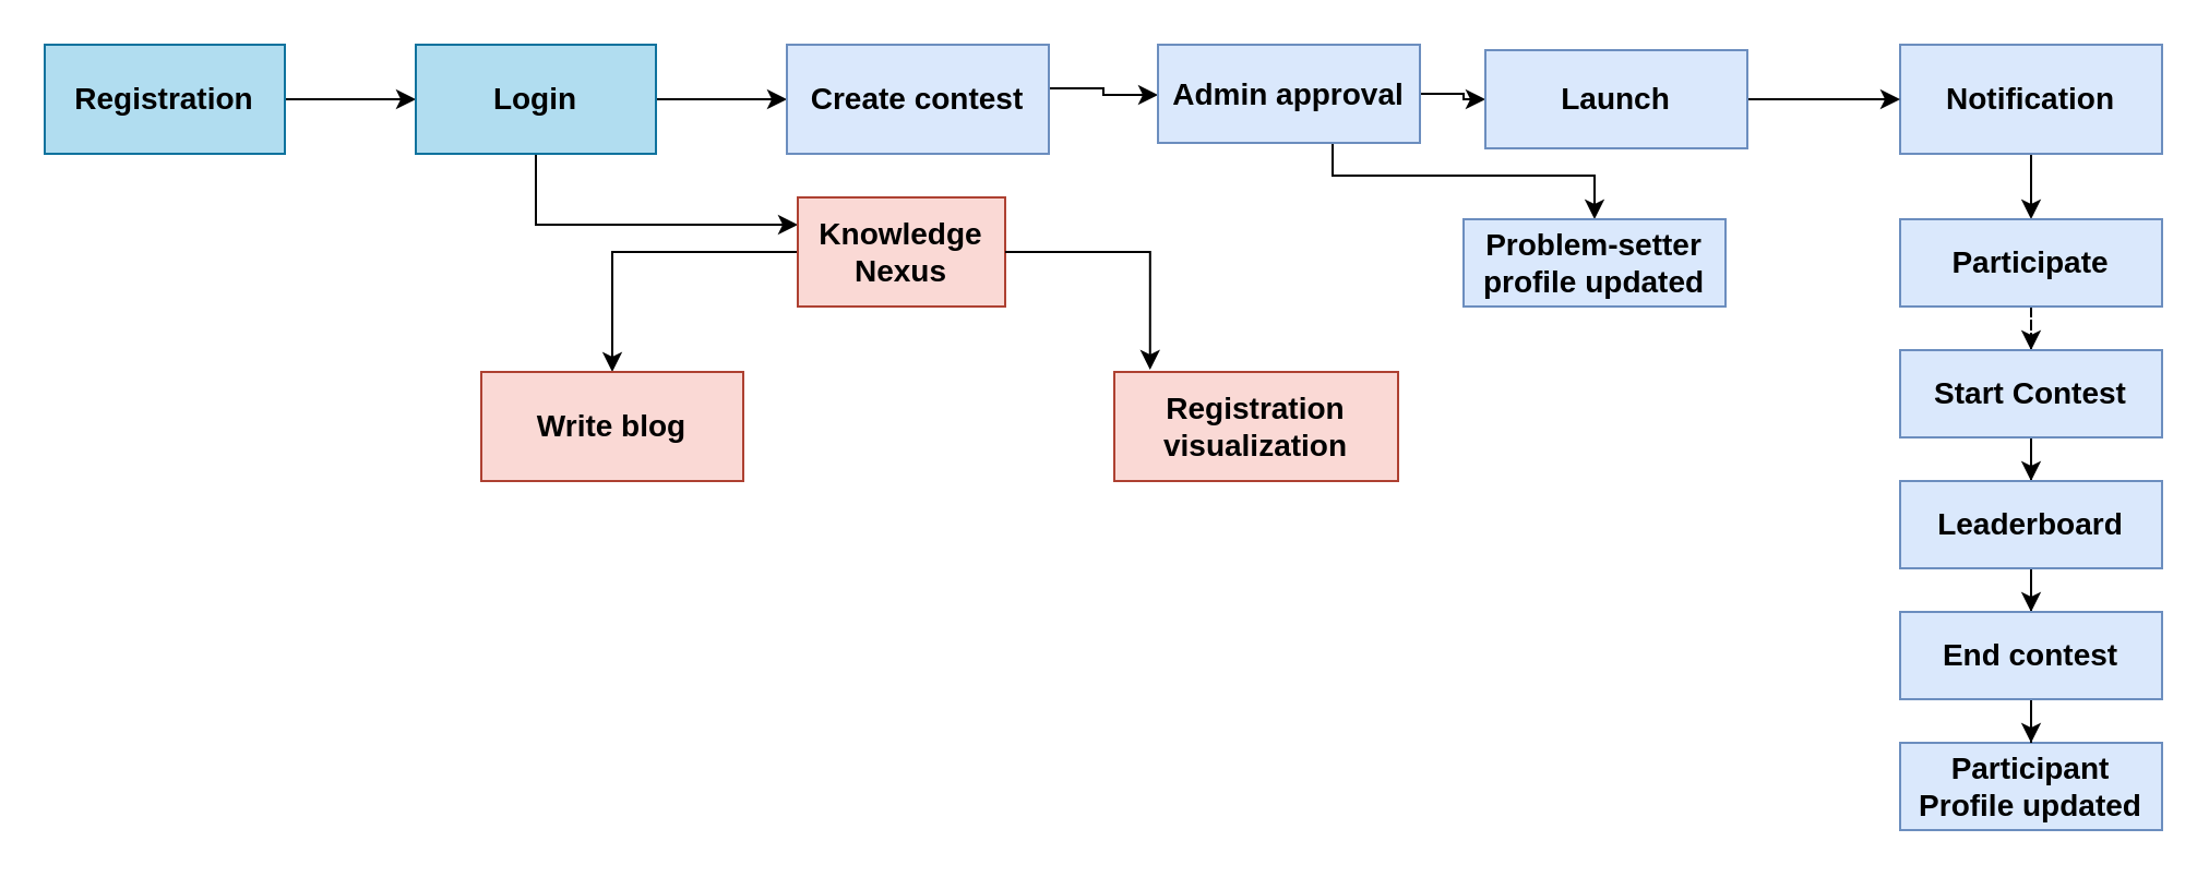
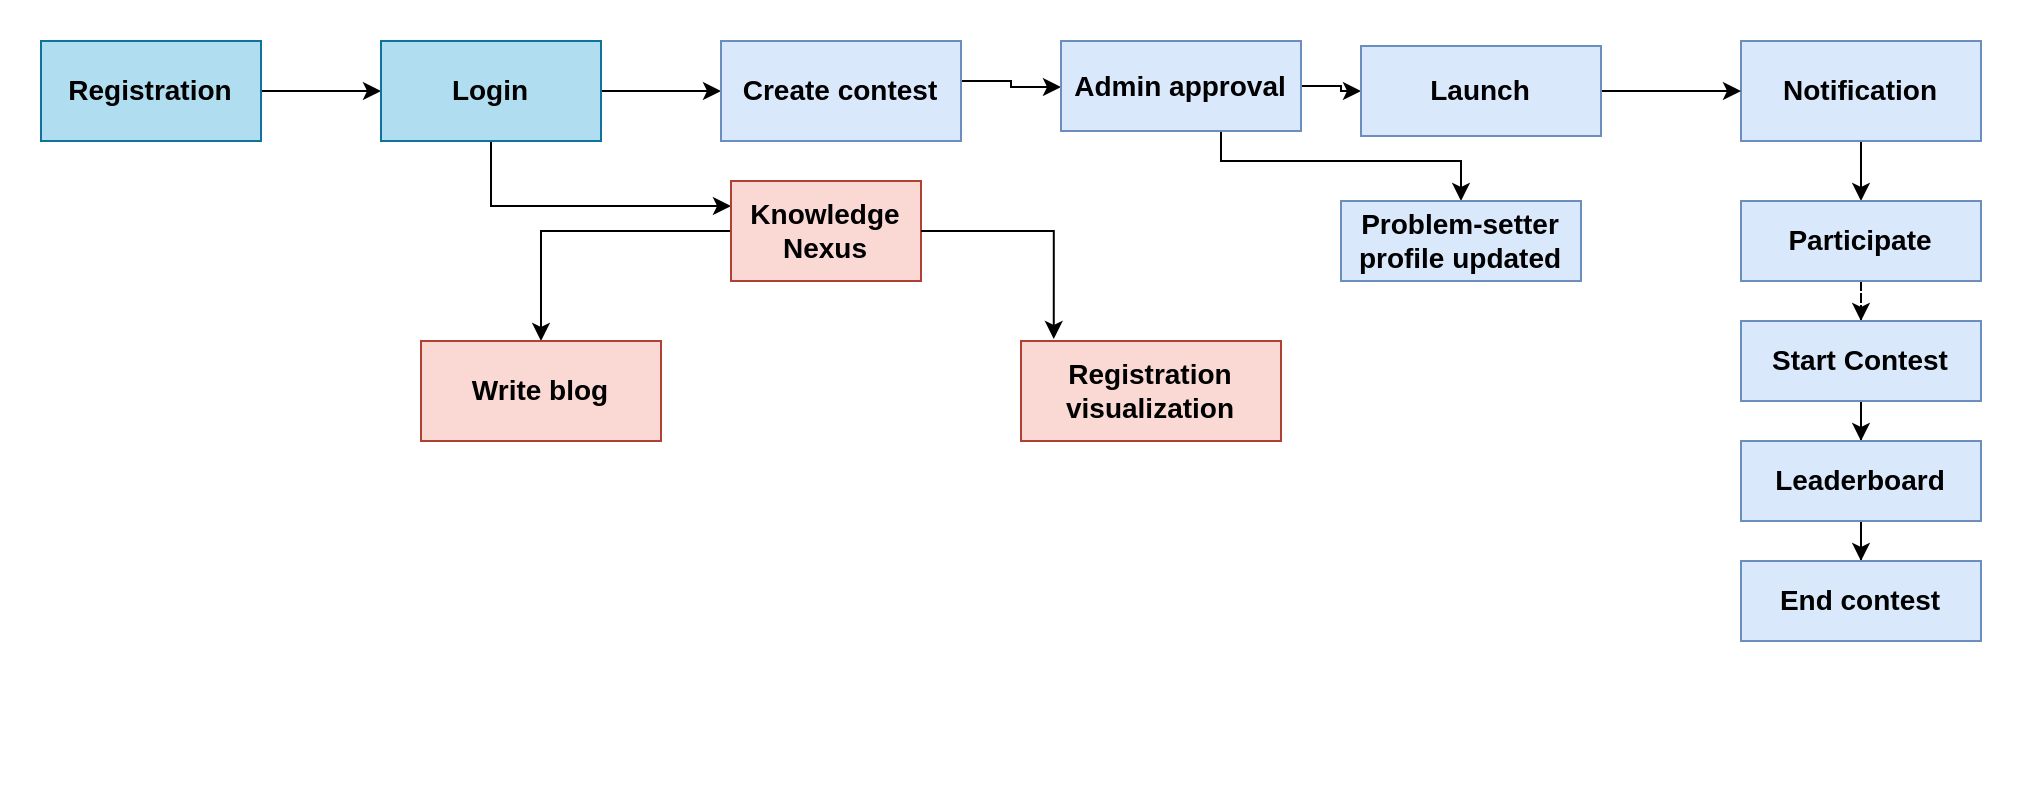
- <mxCell id="28" value="&lt;font style=&quot;font-size: 14px;&quot;&gt;&lt;b&gt;Write blog&lt;/b&gt;&lt;/font&gt;" style="rounded=0;whiteSpace=wrap;html=1;fillColor=#fad9d5;strokeColor=#ae4132;" vertex="1" parent="1"><mxGeometry x="220" y="170" width="120" height="50" as="geometry" /></mxCell>
+ <mxCell id="28" value="&lt;font style=&quot;font-size: 14px;&quot;&gt;&lt;b&gt;Write blog&lt;/b&gt;&lt;/font&gt;" style="rounded=0;whiteSpace=wrap;html=1;fillColor=#fad9d5;strokeColor=#ae4132;" vertex="1" parent="1"><mxGeometry x="210" y="170" width="120" height="50" as="geometry" /></mxCell>
- <mxCell id="23" value="" style="edgeStyle=orthogonalEdgeStyle;rounded=0;orthogonalLoop=1;jettySize=auto;html=1;" edge="1" parent="1" source="24" target="11"><mxGeometry relative="1" as="geometry" /></mxCell>
- <mxCell id="11" value="&lt;span style=&quot;font-size: 14px;&quot;&gt;&lt;b&gt;Participant Profile updated&lt;/b&gt;&lt;/span&gt;" style="rounded=0;whiteSpace=wrap;html=1;fillColor=#dae8fc;strokeColor=#6c8ebf;" vertex="1" parent="1"><mxGeometry x="870" y="340" width="120" height="40" as="geometry" /></mxCell>
